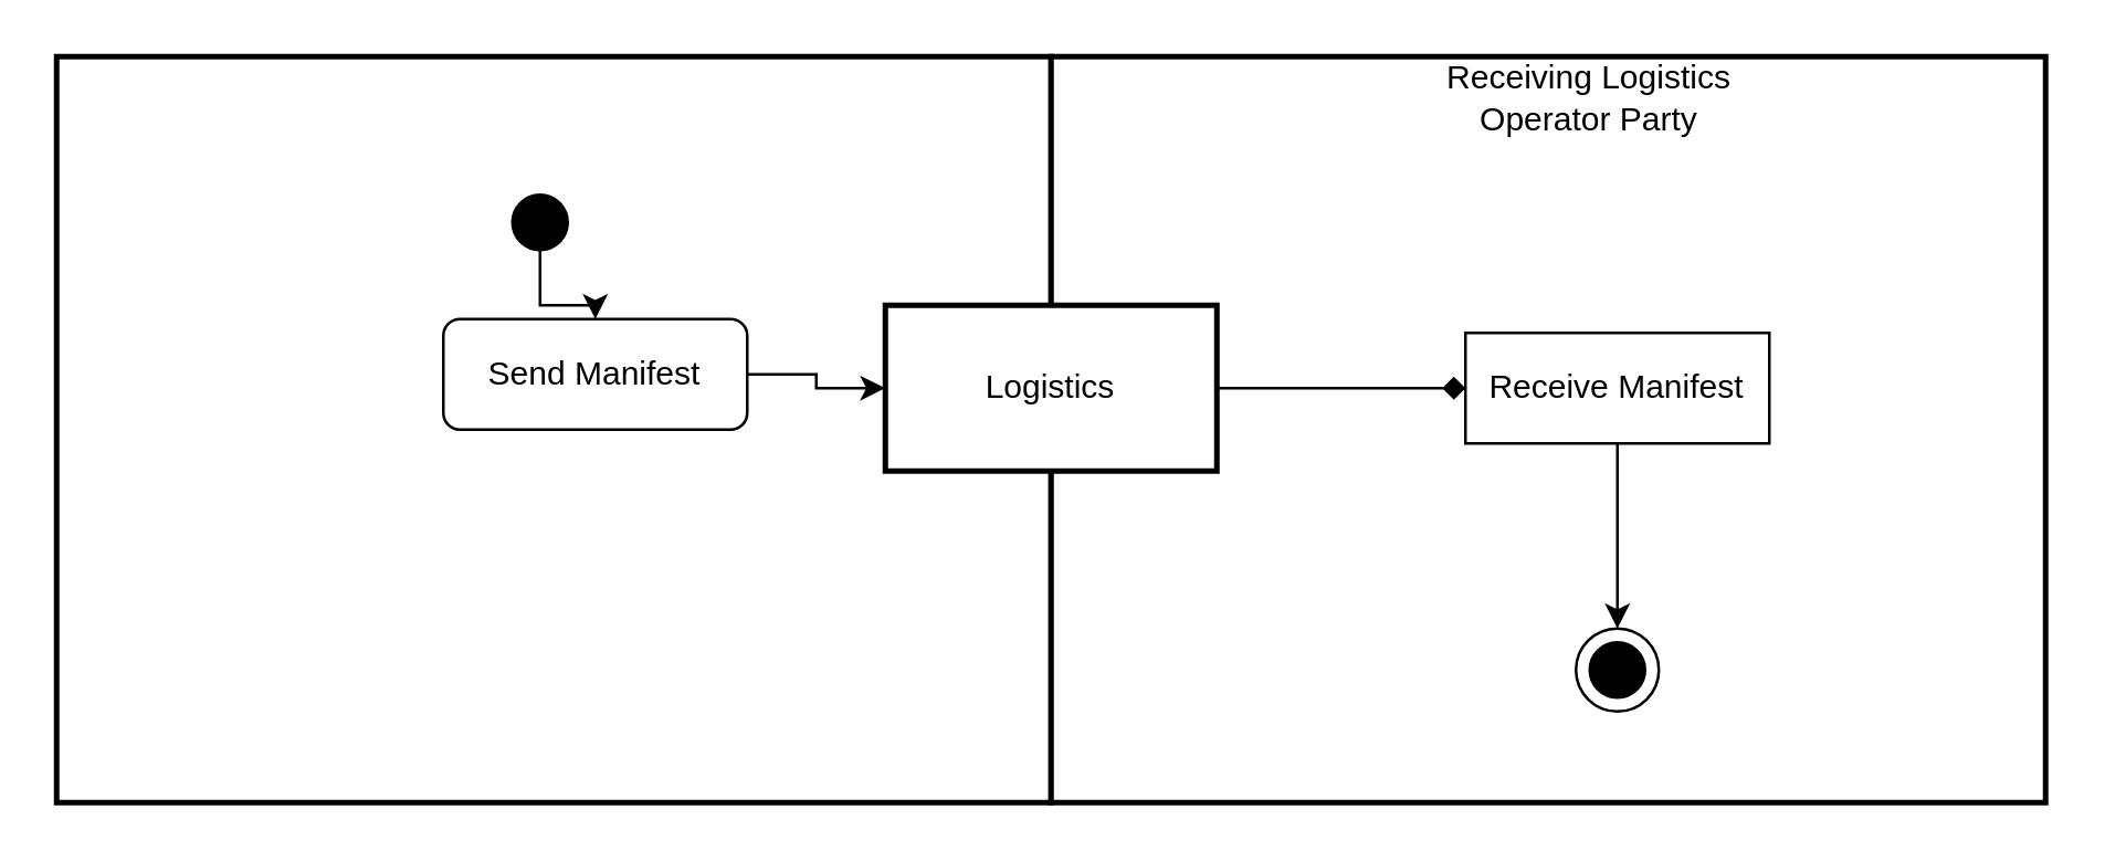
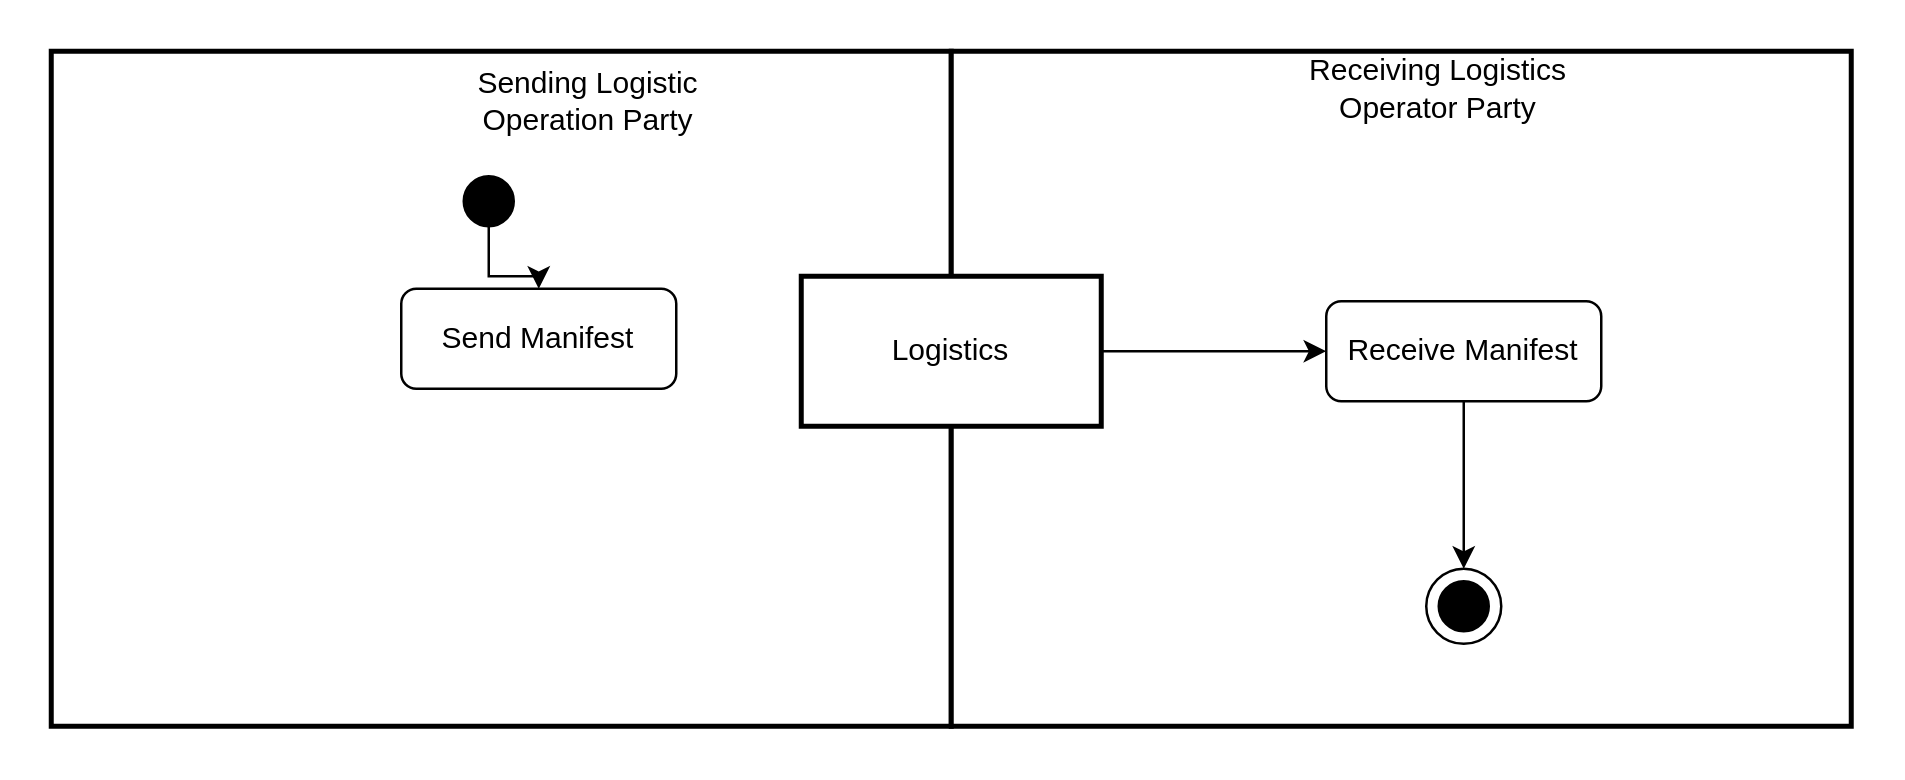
+ <mxCell id="6" value="Sending Logistic Operation Party" style="text;html=1;strokeColor=none;fillColor=none;align=center;verticalAlign=middle;whiteSpace=wrap;rounded=0;" parent="1" vertex="1"><mxGeometry x="170" y="30" width="130" height="20" as="geometry" /></mxCell>
- <mxCell id="8" style="edgeStyle=orthogonalEdgeStyle;rounded=0;orthogonalLoop=1;jettySize=auto;html=1;entryX=0;entryY=0.5;entryDx=0;entryDy=0;" parent="1" source="9" target="11" edge="1"><mxGeometry relative="1" as="geometry" /></mxCell>
- <mxCell id="10" style="edgeStyle=orthogonalEdgeStyle;rounded=0;orthogonalLoop=1;jettySize=auto;html=1;entryX=0;entryY=0.5;entryDx=0;entryDy=0;endArrow=diamond;" parent="1" source="11" target="13" edge="1"><mxGeometry relative="1" as="geometry" /></mxCell>
+ <mxCell id="10" style="edgeStyle=orthogonalEdgeStyle;rounded=0;orthogonalLoop=1;jettySize=auto;html=1;entryX=0;entryY=0.5;entryDx=0;entryDy=0;" parent="1" source="11" target="13" edge="1"><mxGeometry relative="1" as="geometry" /></mxCell>
- <mxCell id="13" value="Receive Manifest" style="whiteSpace=wrap;html=1;strokeWidth=1;fillColor=#FFFFFF;rounded=0;" parent="1" vertex="1"><mxGeometry x="530" y="120" width="110" height="40" as="geometry" /></mxCell>
+ <mxCell id="13" value="Receive Manifest" style="rounded=1;whiteSpace=wrap;html=1;strokeWidth=1;fillColor=#FFFFFF;" parent="1" vertex="1"><mxGeometry x="530" y="120" width="110" height="40" as="geometry" /></mxCell>
